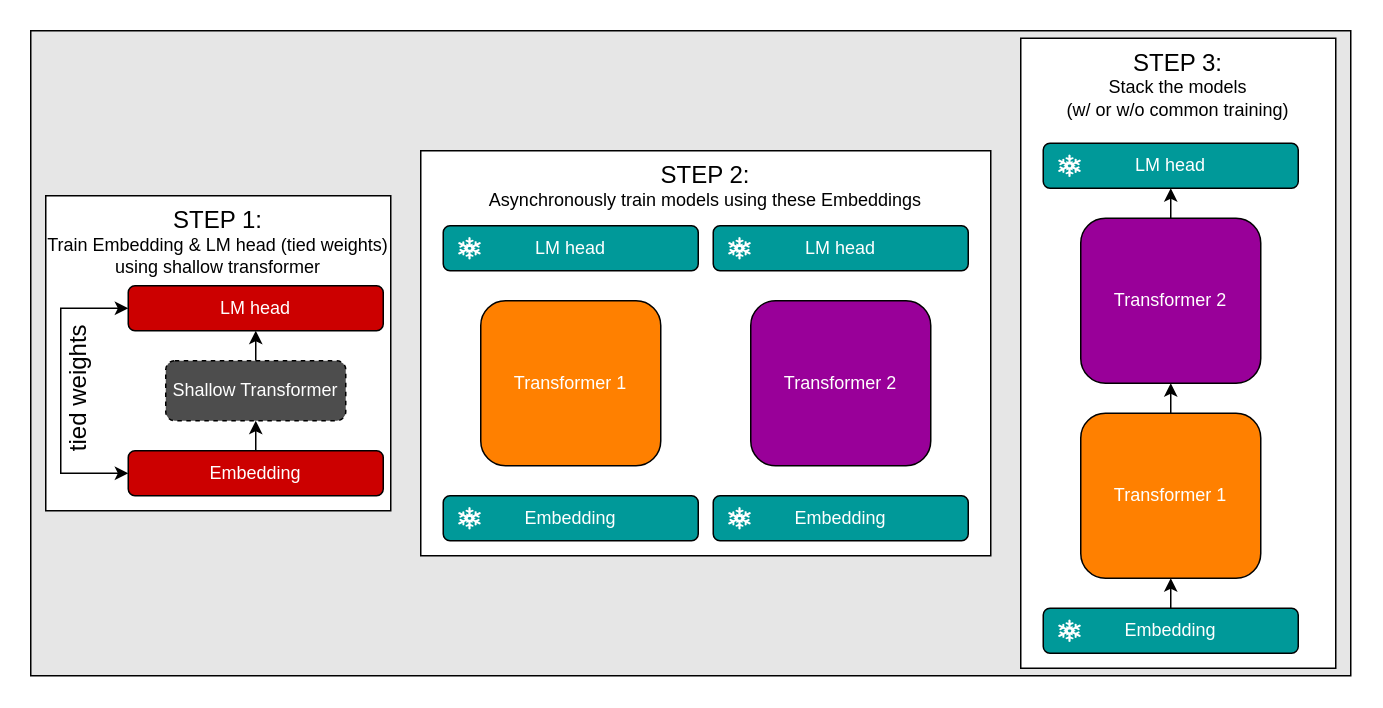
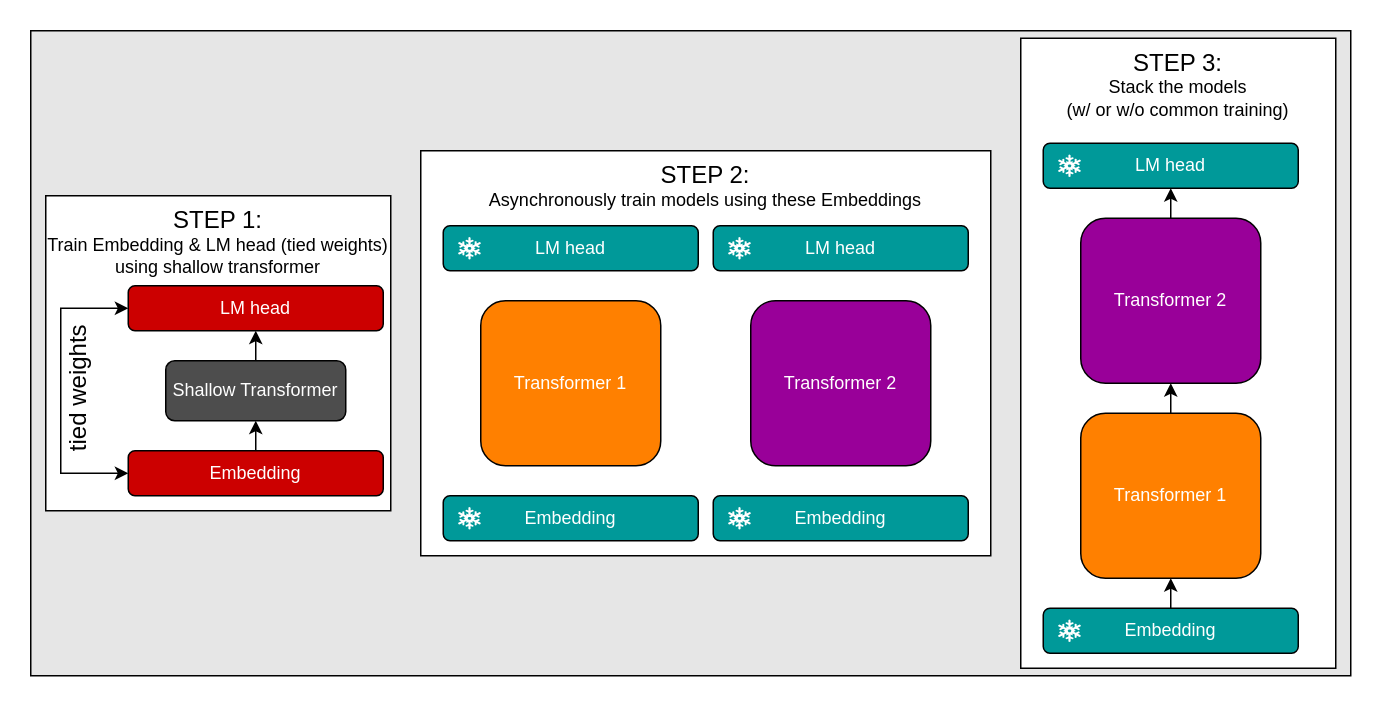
- <mxCell id="12" value="Shallow Transformer" style="rounded=1;whiteSpace=wrap;html=1;fillColor=#4D4D4D;fontColor=#FFFFFF;dashed=1;" vertex="1" parent="1"><mxGeometry x="110" y="240" width="120" height="40" as="geometry" /></mxCell>
+ <mxCell id="12" value="Shallow Transformer" style="rounded=1;whiteSpace=wrap;html=1;fillColor=#4D4D4D;fontColor=#FFFFFF;" vertex="1" parent="1"><mxGeometry x="110" y="240" width="120" height="40" as="geometry" /></mxCell>
